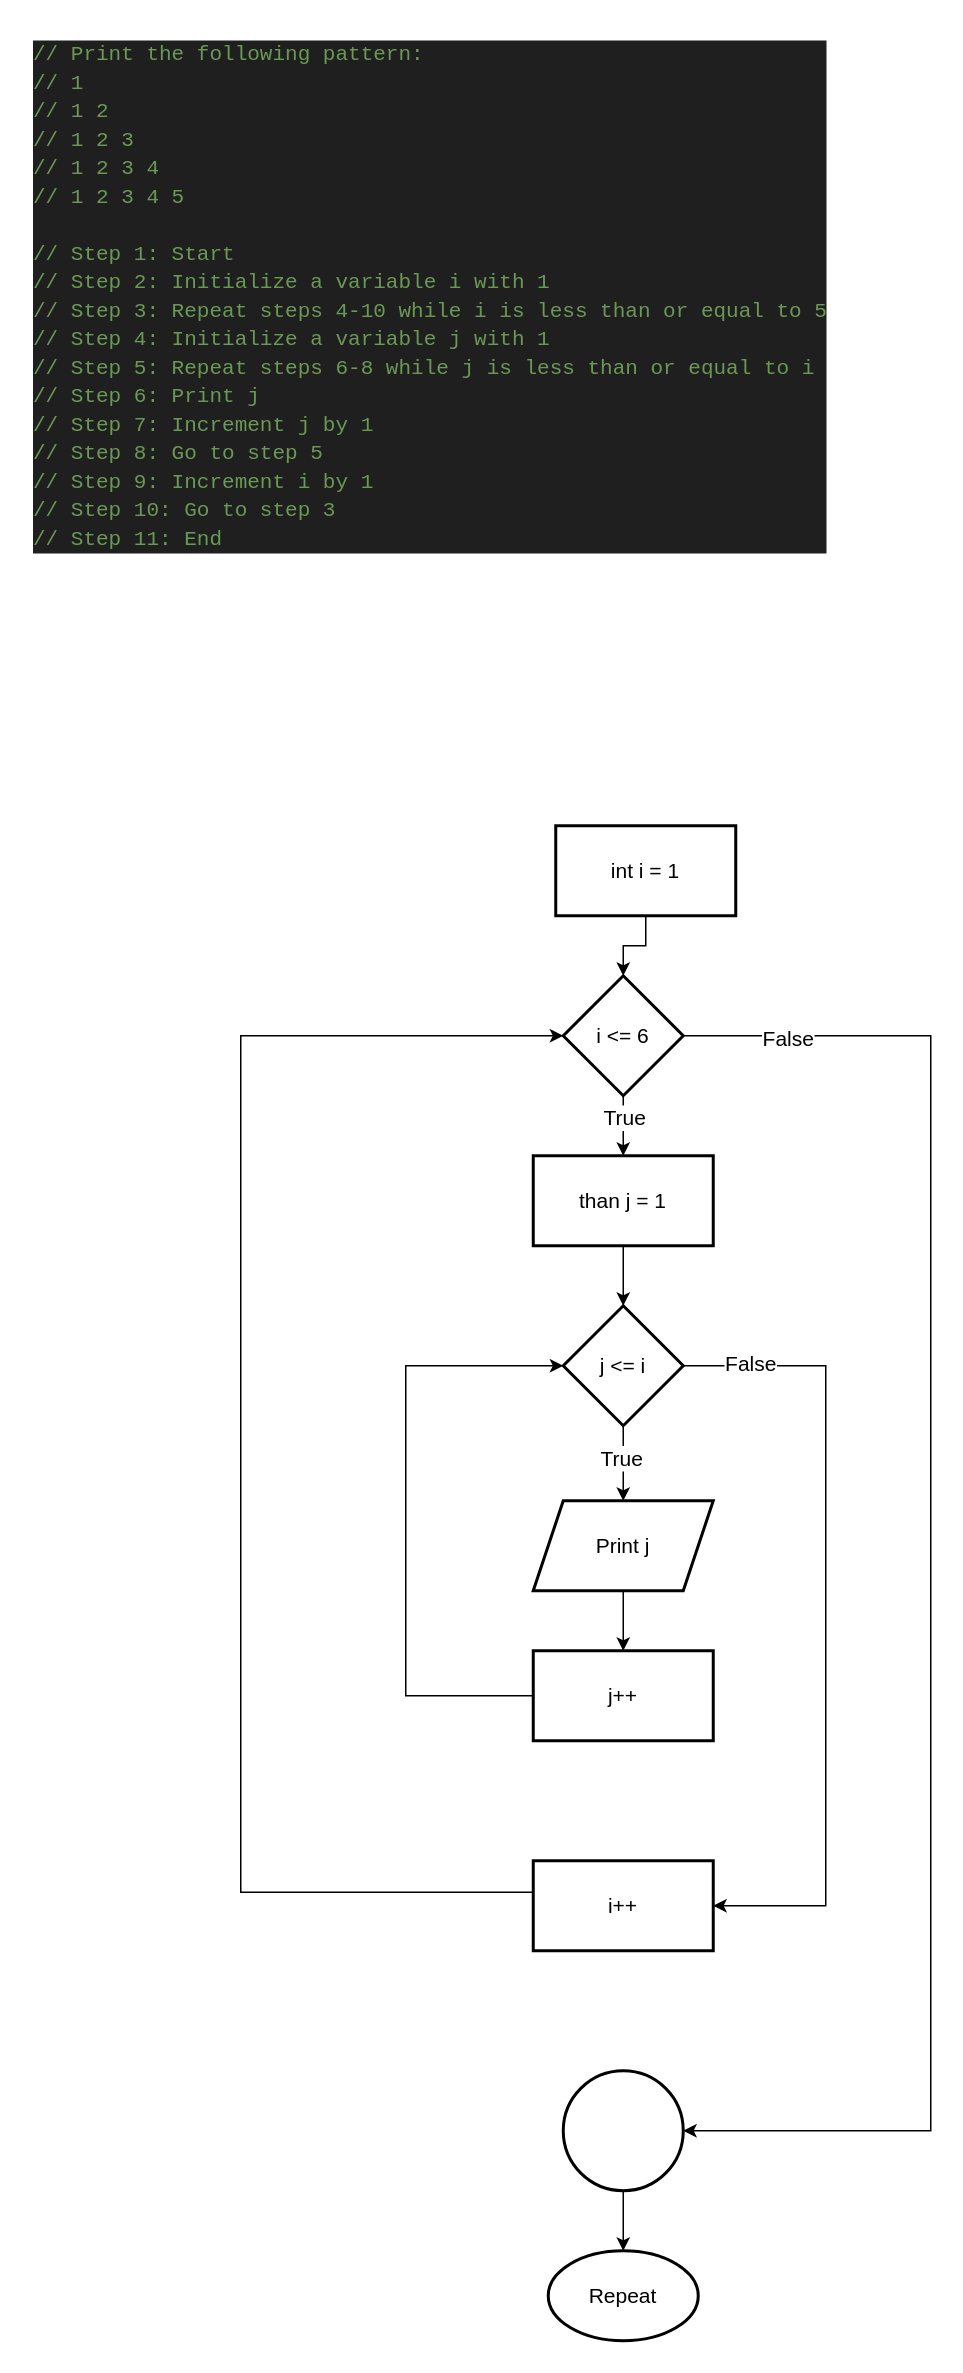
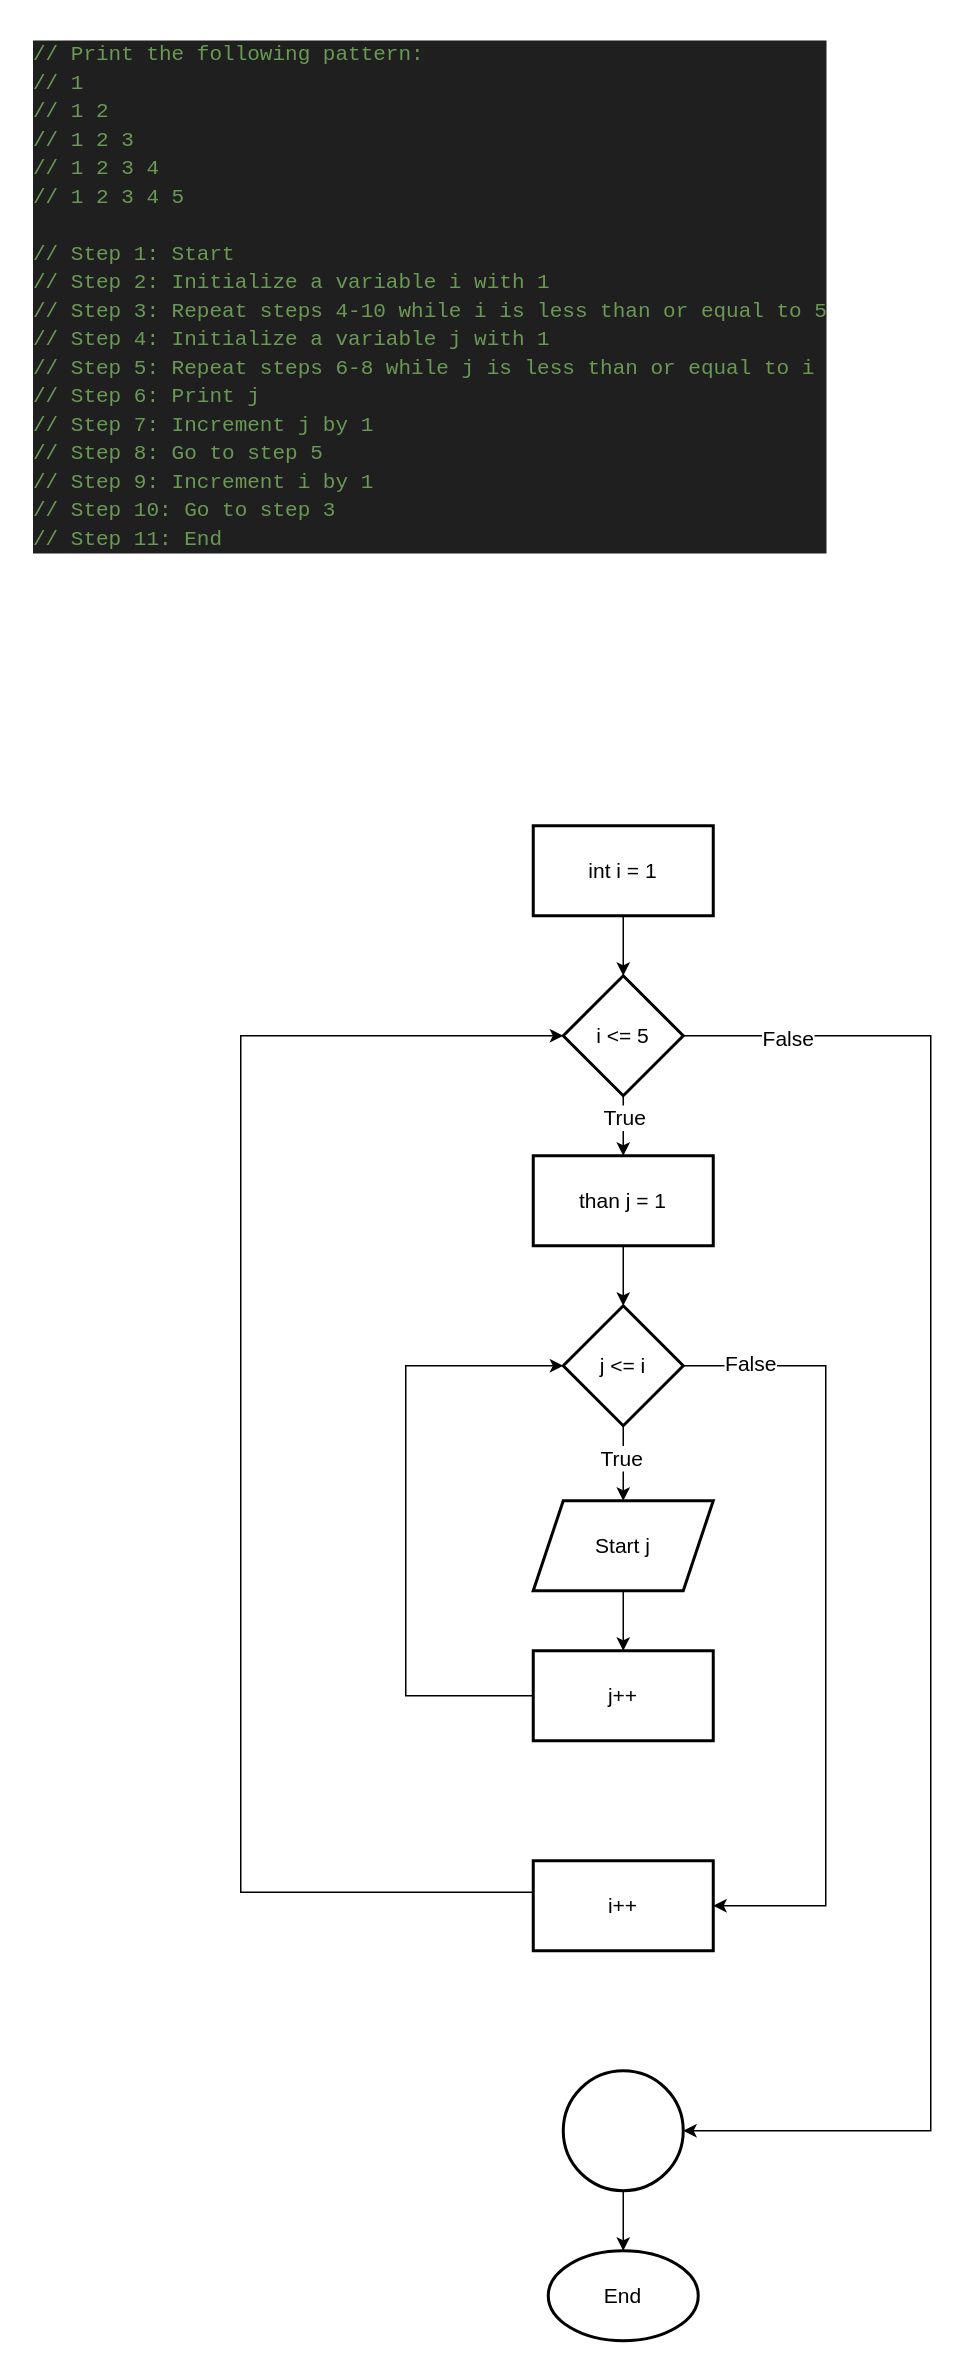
- <mxCell id="4" value="int i = 1" style="whiteSpace=wrap;html=1;strokeWidth=2;fontSize=14;" vertex="1" parent="1"><mxGeometry x="370" y="550" width="120" height="60" as="geometry" /></mxCell>
+ <mxCell id="4" value="int i = 1" style="whiteSpace=wrap;html=1;strokeWidth=2;fontSize=14;" vertex="1" parent="1"><mxGeometry x="355" y="550" width="120" height="60" as="geometry" /></mxCell>
- <mxCell id="9" value="i &amp;lt;= 6" style="rhombus;whiteSpace=wrap;html=1;strokeWidth=2;fontSize=14;" vertex="1" parent="1"><mxGeometry x="375" y="650" width="80" height="80" as="geometry" /></mxCell>
+ <mxCell id="9" value="i &amp;lt;= 5" style="rhombus;whiteSpace=wrap;html=1;strokeWidth=2;fontSize=14;" vertex="1" parent="1"><mxGeometry x="375" y="650" width="80" height="80" as="geometry" /></mxCell>
- <mxCell id="18" value="Print j" style="shape=parallelogram;perimeter=parallelogramPerimeter;whiteSpace=wrap;html=1;fixedSize=1;strokeWidth=2;fontSize=14;" vertex="1" parent="1"><mxGeometry x="355" y="1000" width="120" height="60" as="geometry" /></mxCell>
+ <mxCell id="18" value="Start j" style="shape=parallelogram;perimeter=parallelogramPerimeter;whiteSpace=wrap;html=1;fixedSize=1;strokeWidth=2;fontSize=14;" vertex="1" parent="1"><mxGeometry x="355" y="1000" width="120" height="60" as="geometry" /></mxCell>
- <mxCell id="2" value="Repeat" style="strokeWidth=2;html=1;shape=mxgraph.flowchart.start_1;whiteSpace=wrap;fontSize=14;" vertex="1" parent="1"><mxGeometry x="365" y="1500" width="100" height="60" as="geometry" /></mxCell>
+ <mxCell id="2" value="End" style="strokeWidth=2;html=1;shape=mxgraph.flowchart.start_1;whiteSpace=wrap;fontSize=14;" vertex="1" parent="1"><mxGeometry x="365" y="1500" width="100" height="60" as="geometry" /></mxCell>
